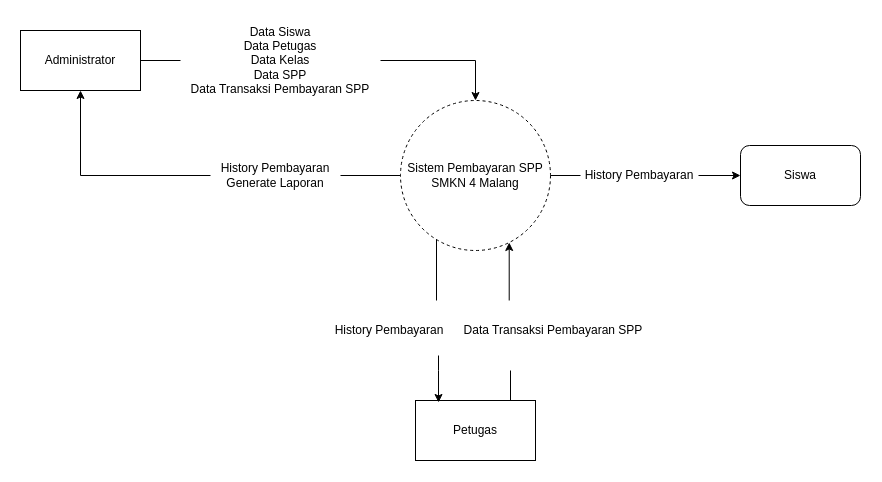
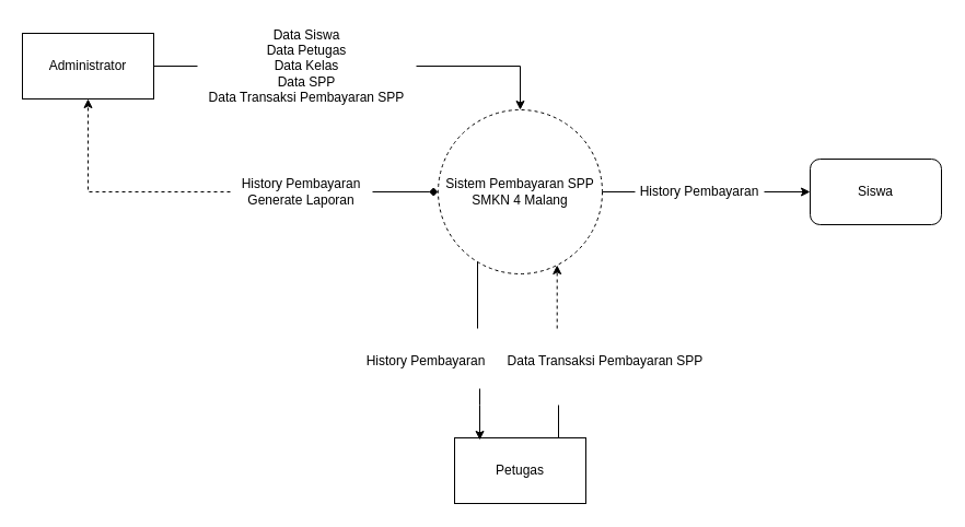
- <mxCell id="5" style="edgeStyle=orthogonalEdgeStyle;rounded=0;orthogonalLoop=1;jettySize=auto;html=1;" edge="1" parent="1" source="9" target="2"><mxGeometry relative="1" as="geometry"><Array as="points" /></mxGeometry></mxCell>
+ <mxCell id="5" style="edgeStyle=orthogonalEdgeStyle;rounded=0;orthogonalLoop=1;jettySize=auto;html=1;dashed=1;" edge="1" parent="1" source="9" target="2"><mxGeometry relative="1" as="geometry"><Array as="points" /></mxGeometry></mxCell>
- <mxCell id="11" value="" style="endArrow=none;html=1;rounded=0;exitX=1;exitY=0.5;exitDx=0;exitDy=0;entryX=0;entryY=0.5;entryDx=0;entryDy=0;" edge="1" parent="1" source="9" target="6"><mxGeometry width="50" height="50" relative="1" as="geometry"><mxPoint x="350" y="230" as="sourcePoint" /><mxPoint x="390" y="175" as="targetPoint" /></mxGeometry></mxCell>
+ <mxCell id="11" value="" style="endArrow=diamond;html=1;rounded=0;exitX=1;exitY=0.5;exitDx=0;exitDy=0;entryX=0;entryY=0.5;entryDx=0;entryDy=0;" edge="1" parent="1" source="9" target="6"><mxGeometry width="50" height="50" relative="1" as="geometry"><mxPoint x="350" y="230" as="sourcePoint" /><mxPoint x="390" y="175" as="targetPoint" /></mxGeometry></mxCell>
- <mxCell id="12" style="edgeStyle=orthogonalEdgeStyle;rounded=0;orthogonalLoop=1;jettySize=auto;html=1;" edge="1" parent="1" source="13" target="6"><mxGeometry relative="1" as="geometry"><Array as="points"><mxPoint x="510" y="250" /><mxPoint x="510" y="250" /></Array></mxGeometry></mxCell>
+ <mxCell id="12" style="edgeStyle=orthogonalEdgeStyle;rounded=0;orthogonalLoop=1;jettySize=auto;html=1;dashed=1;" edge="1" parent="1" source="13" target="6"><mxGeometry relative="1" as="geometry"><Array as="points"><mxPoint x="510" y="250" /><mxPoint x="510" y="250" /></Array></mxGeometry></mxCell>
